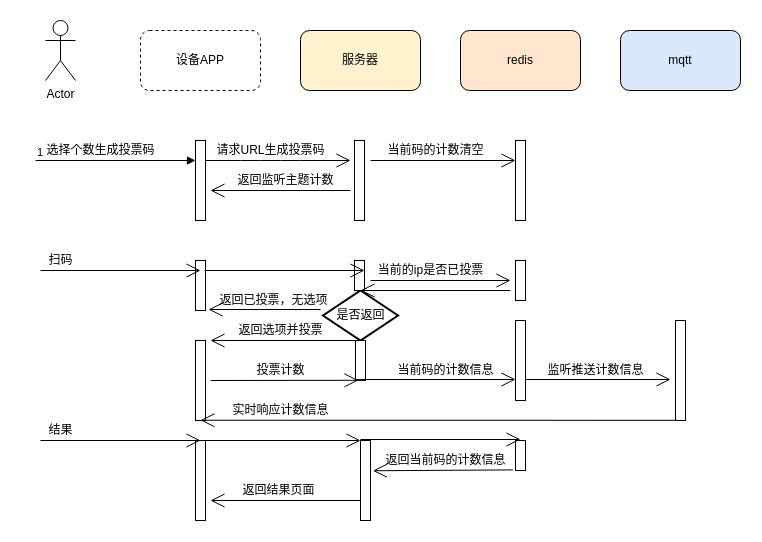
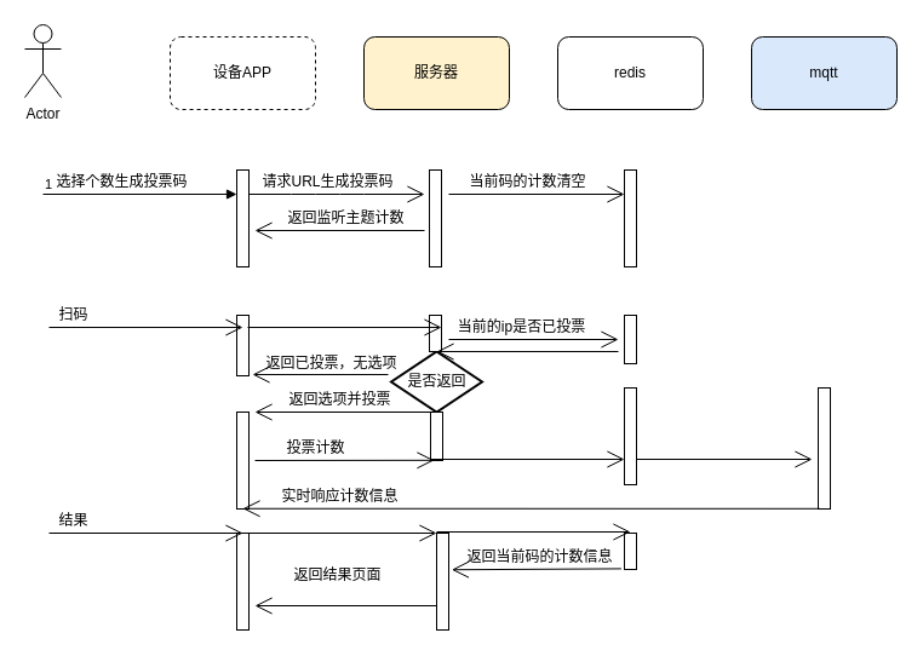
- <mxCell id="2" value="Actor" style="shape=umlActor;verticalLabelPosition=bottom;verticalAlign=top;html=1;outlineConnect=0;" vertex="1" parent="1"><mxGeometry x="45" y="20" width="30" height="60" as="geometry" /></mxCell>
+ <mxCell id="2" value="Actor" style="shape=umlActor;verticalLabelPosition=bottom;verticalAlign=top;html=1;outlineConnect=0;" vertex="1" parent="1"><mxGeometry x="20" width="30" height="60" as="geometry" y="20" /></mxCell>
- <mxCell id="5" value="redis" style="rounded=1;whiteSpace=wrap;html=1;fillColor=#ffe6cc;" vertex="1" parent="1"><mxGeometry x="460" y="30" width="120" height="60" as="geometry" /></mxCell>
+ <mxCell id="5" value="redis" style="rounded=1;whiteSpace=wrap;html=1;" vertex="1" parent="1"><mxGeometry x="460" y="30" width="120" height="60" as="geometry" /></mxCell>
- <mxCell id="32" value="投票计数" style="text;html=1;align=center;verticalAlign=middle;resizable=0;points=[];autosize=1;strokeColor=none;fillColor=none;" vertex="1" parent="1"><mxGeometry x="250" y="360" width="60" height="20" as="geometry" /></mxCell>
+ <mxCell id="32" value="投票计数" style="text;html=1;align=center;verticalAlign=middle;resizable=0;points=[];autosize=1;strokeColor=none;fillColor=none;" vertex="1" parent="1"><mxGeometry x="230" y="360" width="60" height="20" as="geometry" /></mxCell>
- <mxCell id="35" value="当前码的计数信息" style="text;html=1;align=center;verticalAlign=middle;resizable=0;points=[];autosize=1;strokeColor=none;fillColor=none;" vertex="1" parent="1"><mxGeometry x="390" y="360" width="110" height="20" as="geometry" /></mxCell>
- <mxCell id="42" value="监听推送计数信息" style="text;html=1;align=center;verticalAlign=middle;resizable=0;points=[];autosize=1;strokeColor=none;fillColor=none;" vertex="1" parent="1"><mxGeometry x="540" y="360" width="110" height="20" as="geometry" /></mxCell>
- <mxCell id="55" value="返回结果页面" style="text;html=1;align=center;verticalAlign=middle;resizable=0;points=[];autosize=1;strokeColor=none;fillColor=none;" vertex="1" parent="1"><mxGeometry x="232.5" y="480" width="90" height="20" as="geometry" /></mxCell>
+ <mxCell id="55" value="返回结果页面" style="text;html=1;align=center;verticalAlign=middle;resizable=0;points=[];autosize=1;strokeColor=none;fillColor=none;" vertex="1" parent="1"><mxGeometry x="232.5" y="465" width="90" height="20" as="geometry" /></mxCell>
